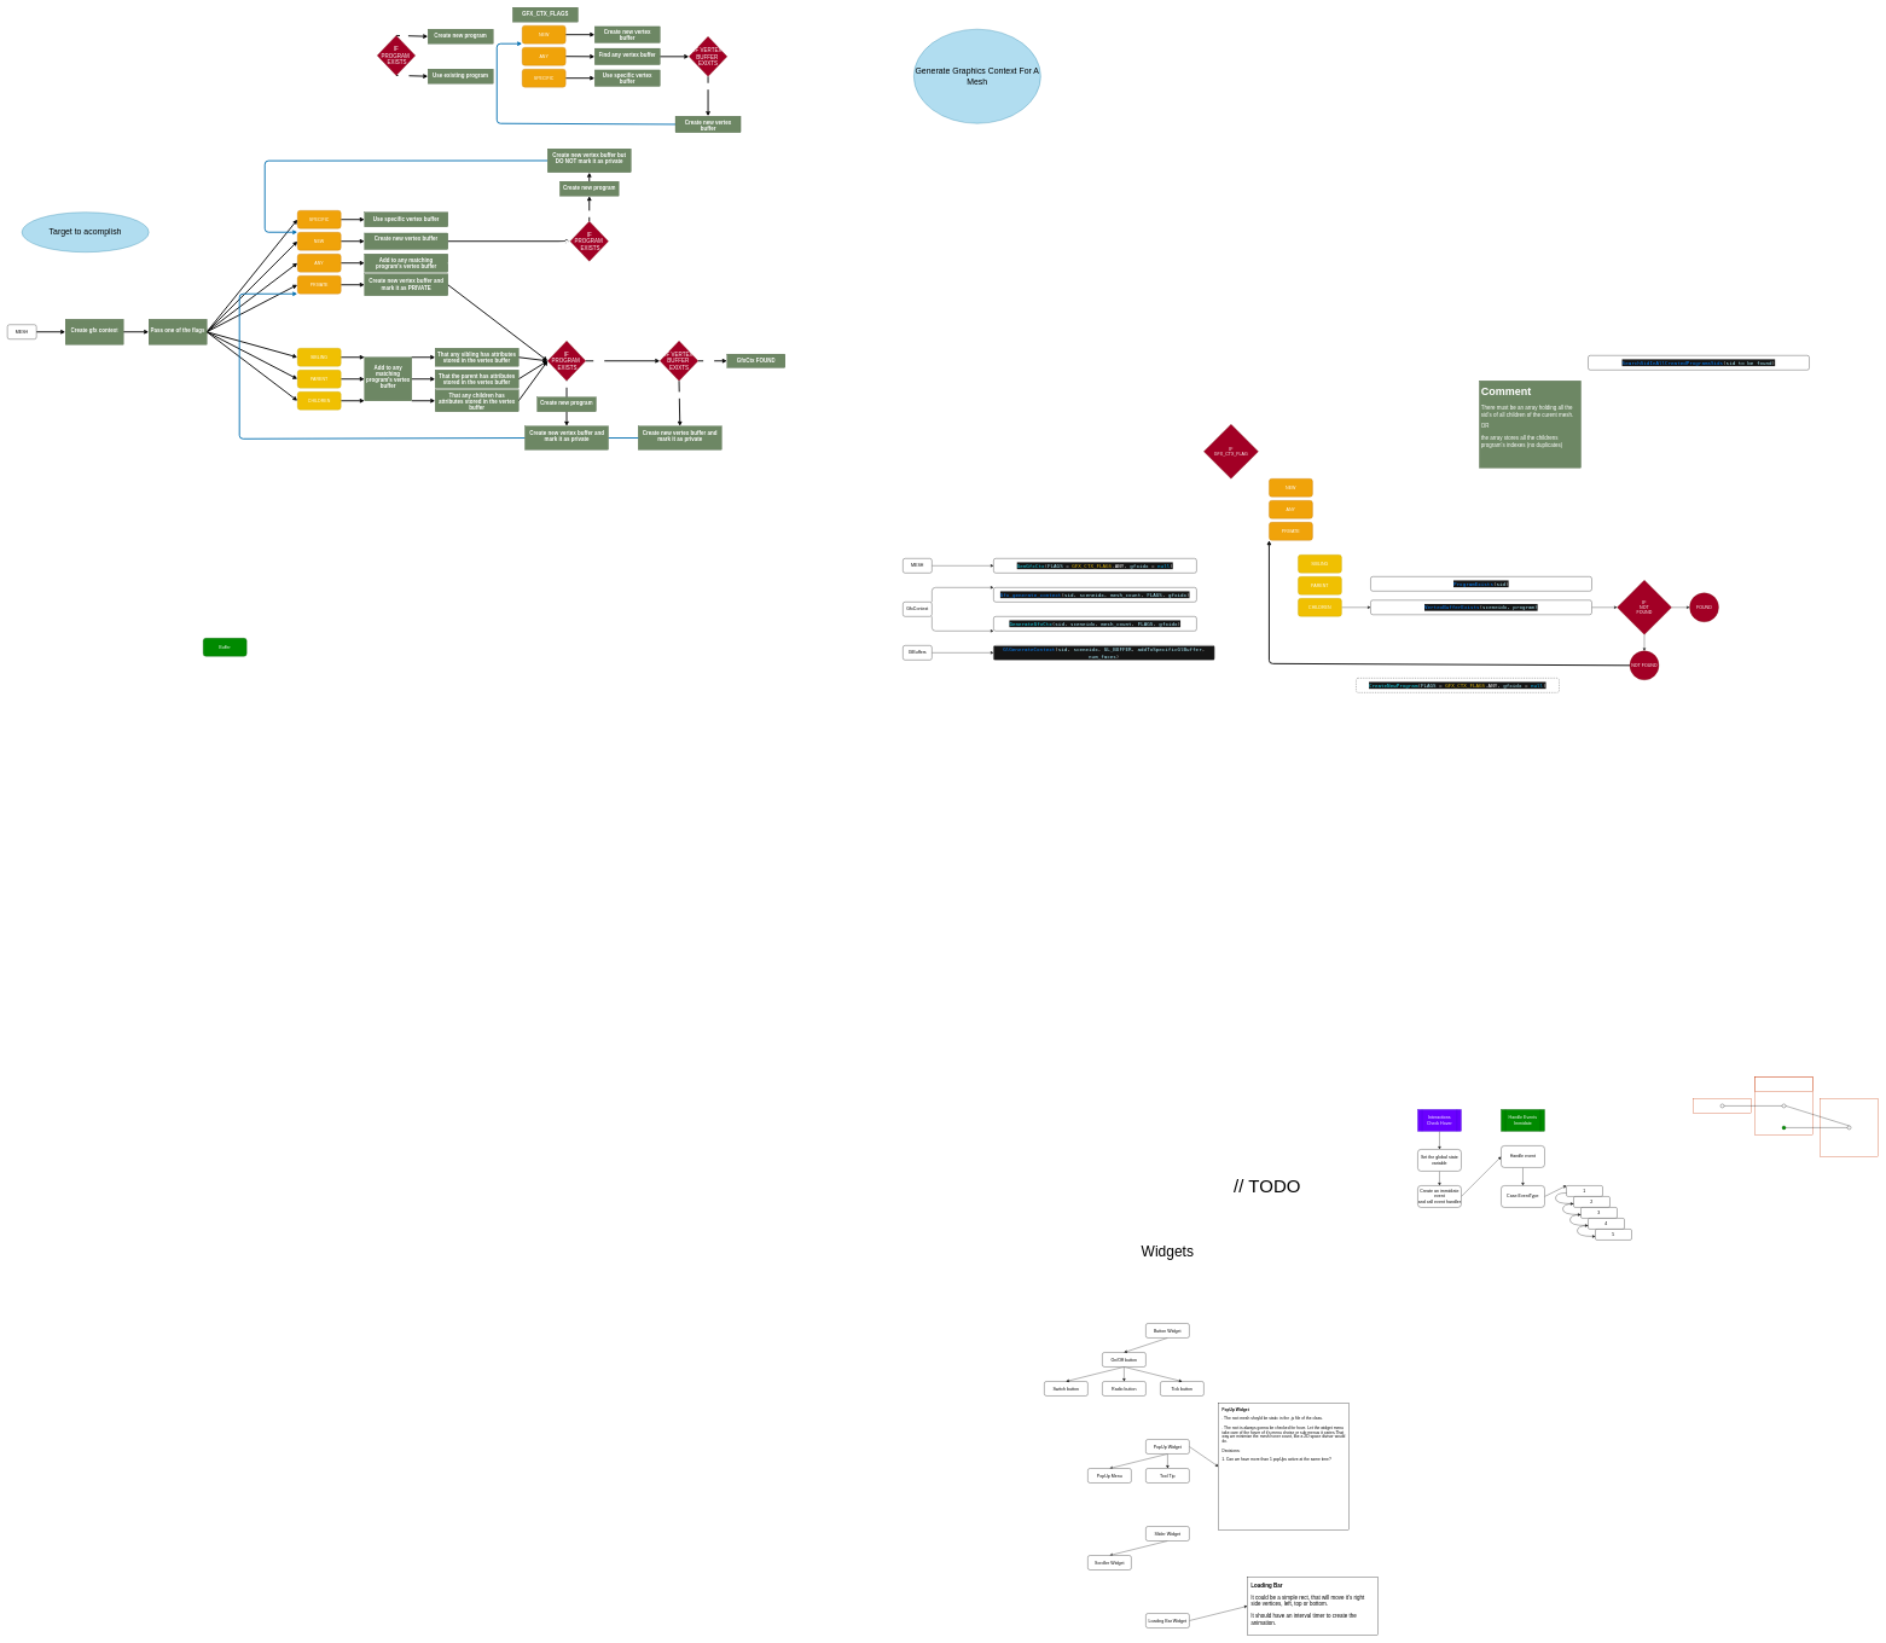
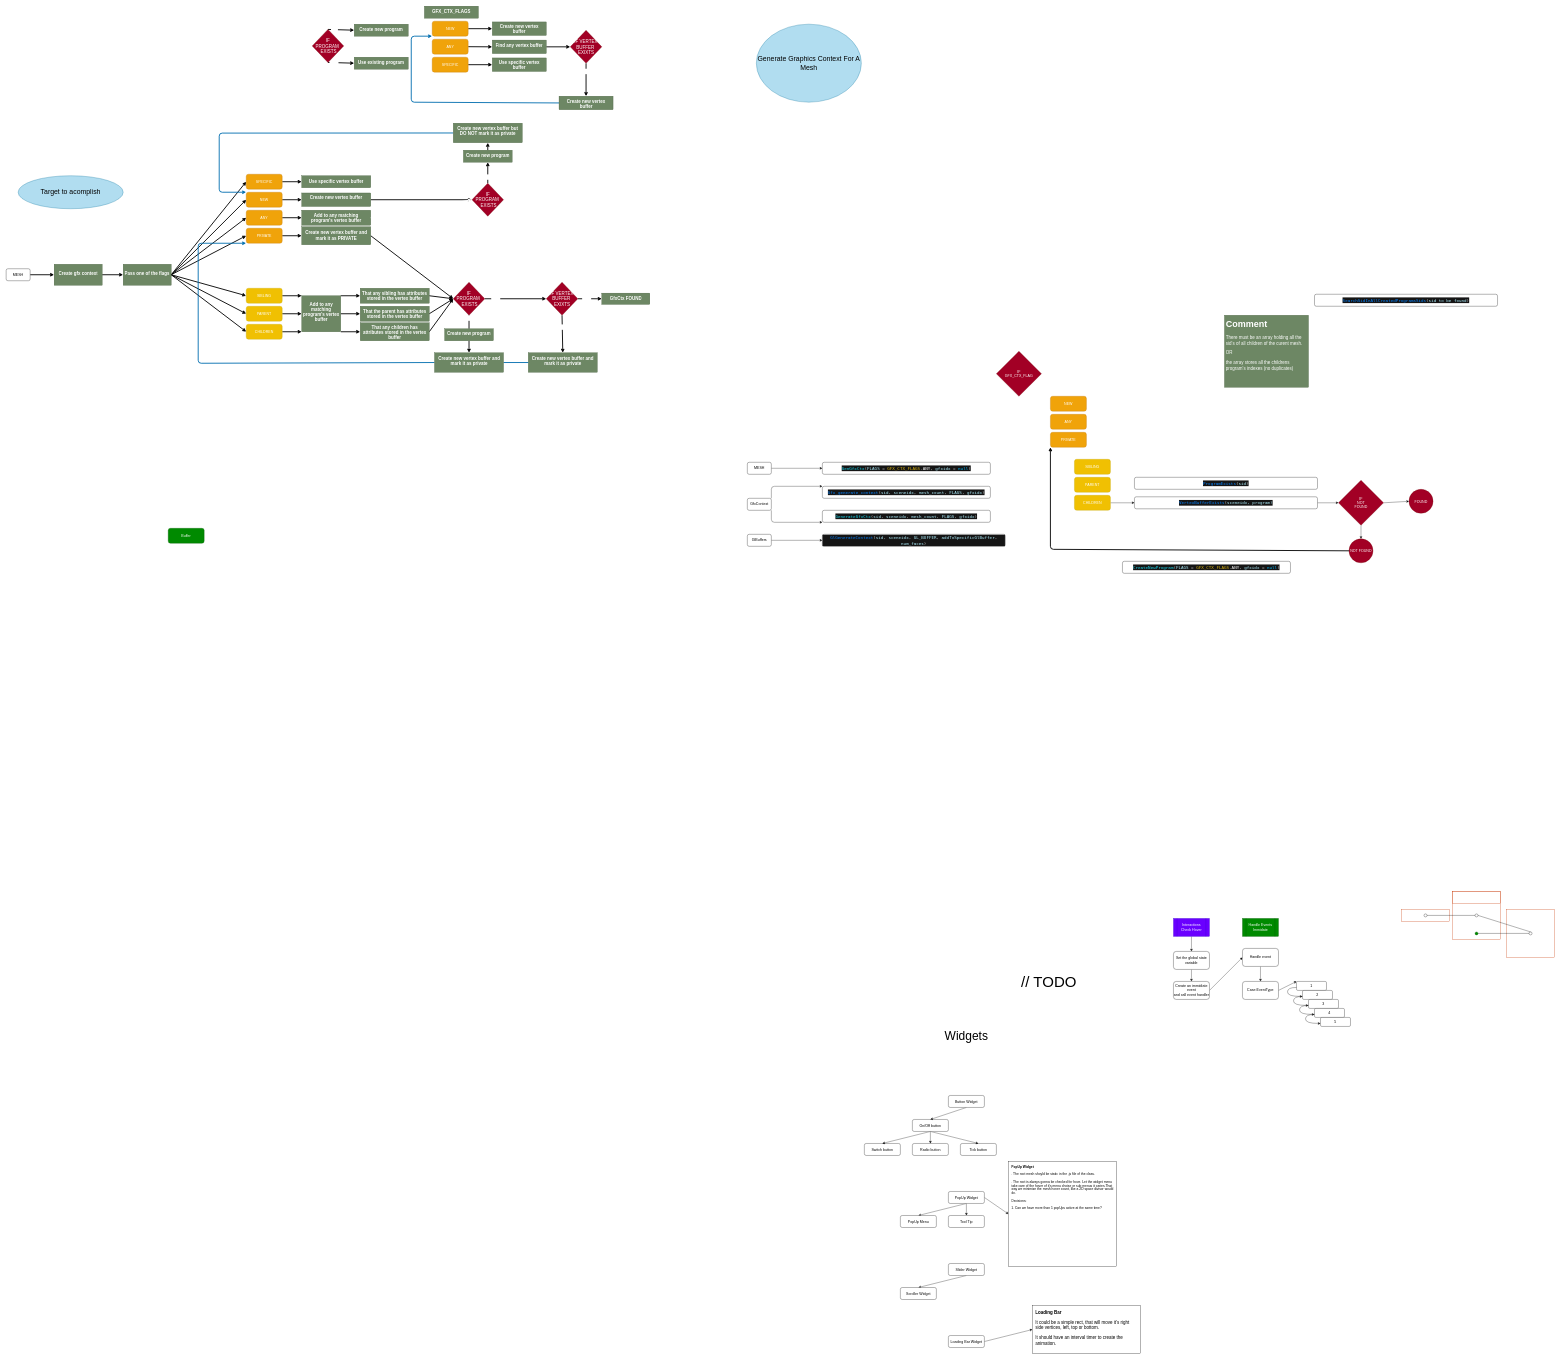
- <mxCell id="87" value="&lt;font style=&quot;font-size: 12px;&quot;&gt;FOUND&lt;/font&gt;" style="ellipse;whiteSpace=wrap;html=1;strokeColor=#6F0000;fontSize=15;fontColor=#ffffff;fillColor=#a20025;" parent="1" vertex="1"><mxGeometry x="4660" y="1635" width="80" height="80" as="geometry" /></mxCell>
+ <mxCell id="87" value="&lt;font style=&quot;font-size: 12px;&quot;&gt;FOUND&lt;/font&gt;" style="ellipse;whiteSpace=wrap;html=1;strokeColor=#6F0000;fontSize=15;fontColor=#ffffff;fillColor=#a20025;" parent="1" vertex="1"><mxGeometry x="4695" y="1630" width="80" height="80" as="geometry" /></mxCell>
- <mxCell id="88" value="&lt;div style=&quot;color: rgb(204, 204, 204); background-color: rgb(21, 21, 21); font-family: Consolas, monospace, Consolas, &amp;quot;Courier New&amp;quot;, monospace; font-size: 14px; line-height: 19px;&quot;&gt;&lt;div style=&quot;line-height: 19px;&quot;&gt;&lt;span style=&quot;color: #17daf0;&quot;&gt;CreateNewProgram&lt;/span&gt;(&lt;span style=&quot;color: #aff0ff;&quot;&gt;FLAGS&lt;/span&gt; &lt;span style=&quot;color: #d4d4d4;&quot;&gt;=&lt;/span&gt; &lt;span style=&quot;color: #dbb20f;&quot;&gt;GFX_CTX_FLAGS&lt;/span&gt;.&lt;span style=&quot;color: #ffffff;&quot;&gt;ANY&lt;/span&gt;, &lt;span style=&quot;color: #aff0ff;&quot;&gt;gfxidx&lt;/span&gt; &lt;span style=&quot;color: #d4d4d4;&quot;&gt;=&lt;/span&gt; &lt;span style=&quot;color: #00bbff;&quot;&gt;null&lt;/span&gt;)&lt;/div&gt;&lt;/div&gt;" style="rounded=1;whiteSpace=wrap;html=1;dashed=1;" parent="1" vertex="1"><mxGeometry x="3740" y="1870" width="560" height="40" as="geometry" /></mxCell>
+ <mxCell id="88" value="&lt;div style=&quot;color: rgb(204, 204, 204); background-color: rgb(21, 21, 21); font-family: Consolas, monospace, Consolas, &amp;quot;Courier New&amp;quot;, monospace; font-size: 14px; line-height: 19px;&quot;&gt;&lt;div style=&quot;line-height: 19px;&quot;&gt;&lt;span style=&quot;color: #17daf0;&quot;&gt;CreateNewProgram&lt;/span&gt;(&lt;span style=&quot;color: #aff0ff;&quot;&gt;FLAGS&lt;/span&gt; &lt;span style=&quot;color: #d4d4d4;&quot;&gt;=&lt;/span&gt; &lt;span style=&quot;color: #dbb20f;&quot;&gt;GFX_CTX_FLAGS&lt;/span&gt;.&lt;span style=&quot;color: #ffffff;&quot;&gt;ANY&lt;/span&gt;, &lt;span style=&quot;color: #aff0ff;&quot;&gt;gfxidx&lt;/span&gt; &lt;span style=&quot;color: #d4d4d4;&quot;&gt;=&lt;/span&gt; &lt;span style=&quot;color: #00bbff;&quot;&gt;null&lt;/span&gt;)&lt;/div&gt;&lt;/div&gt;" style="rounded=1;whiteSpace=wrap;html=1;" parent="1" vertex="1"><mxGeometry x="3740" y="1870" width="560" height="40" as="geometry" /></mxCell>
